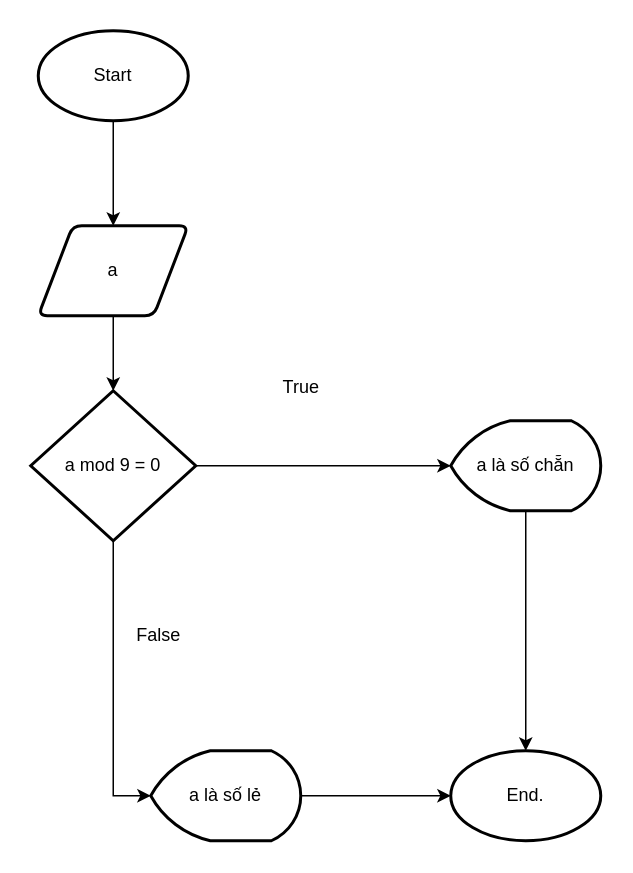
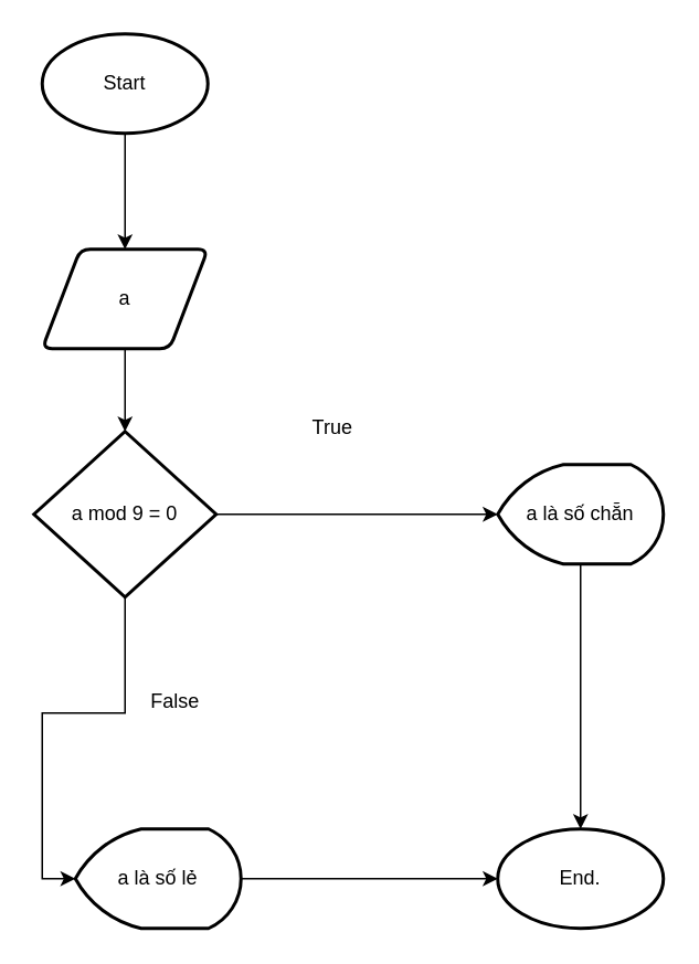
- <mxCell id="7" value="a là số lẻ" style="strokeWidth=2;html=1;shape=mxgraph.flowchart.display;whiteSpace=wrap;" vertex="1" parent="1"><mxGeometry x="100" y="500" width="100" height="60" as="geometry" /></mxCell>
+ <mxCell id="7" value="a là số lẻ" style="strokeWidth=2;html=1;shape=mxgraph.flowchart.display;whiteSpace=wrap;" vertex="1" parent="1"><mxGeometry x="45" y="500" width="100" height="60" as="geometry" /></mxCell>
